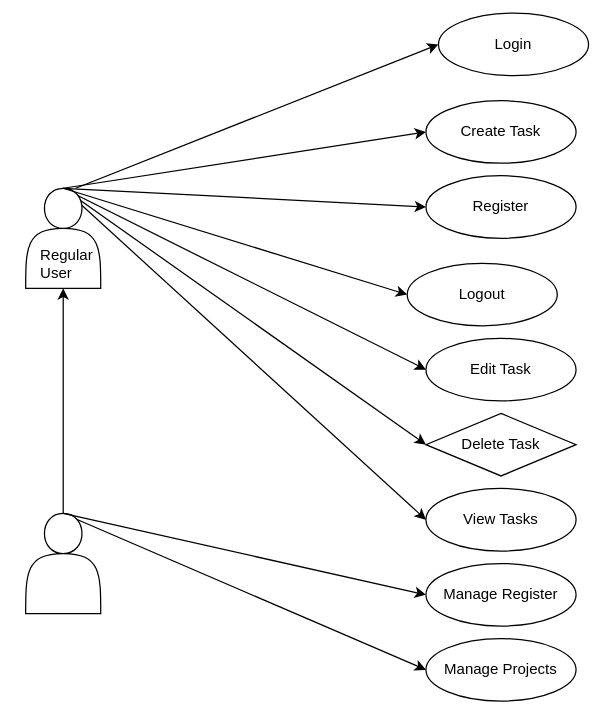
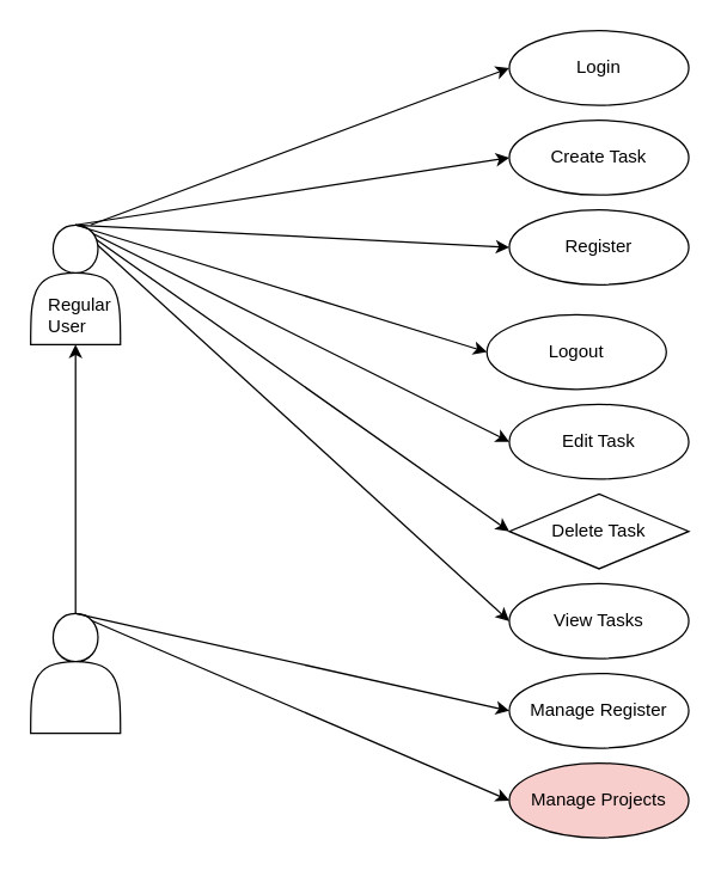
- <mxCell id="8" value="Login" style="ellipse;whiteSpace=wrap;html=1;" parent="1" vertex="1"><mxGeometry x="350" y="10" width="120" height="50" as="geometry" /></mxCell>
+ <mxCell id="8" value="Login" style="ellipse;whiteSpace=wrap;html=1;" parent="1" vertex="1"><mxGeometry x="340" y="20" width="120" height="50" as="geometry" /></mxCell>
- <mxCell id="22" value="Manage Projects" style="ellipse;whiteSpace=wrap;html=1;" vertex="1" parent="1"><mxGeometry x="340" y="510" width="120" height="50" as="geometry" /></mxCell>
+ <mxCell id="22" value="Manage Projects" style="ellipse;whiteSpace=wrap;html=1;fillColor=#f8cecc;" vertex="1" parent="1"><mxGeometry x="340" y="510" width="120" height="50" as="geometry" /></mxCell>
